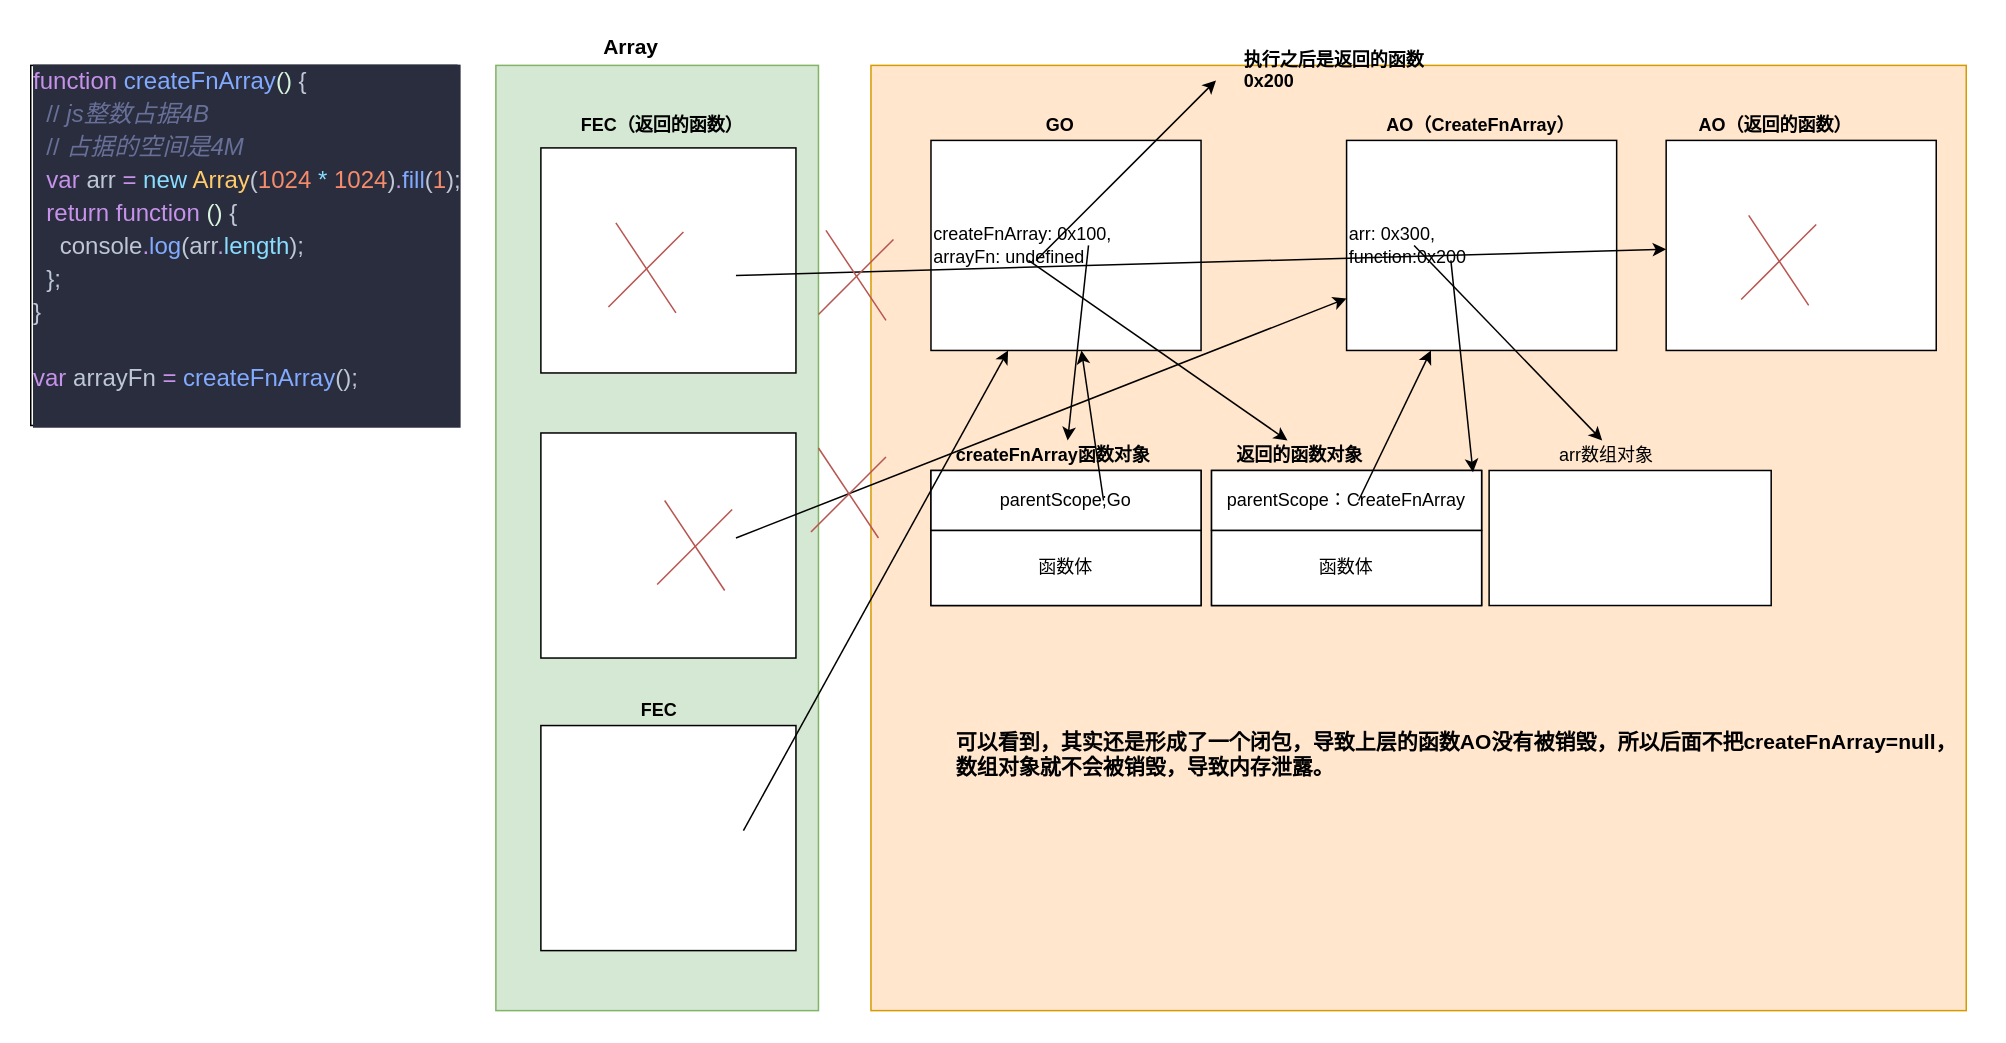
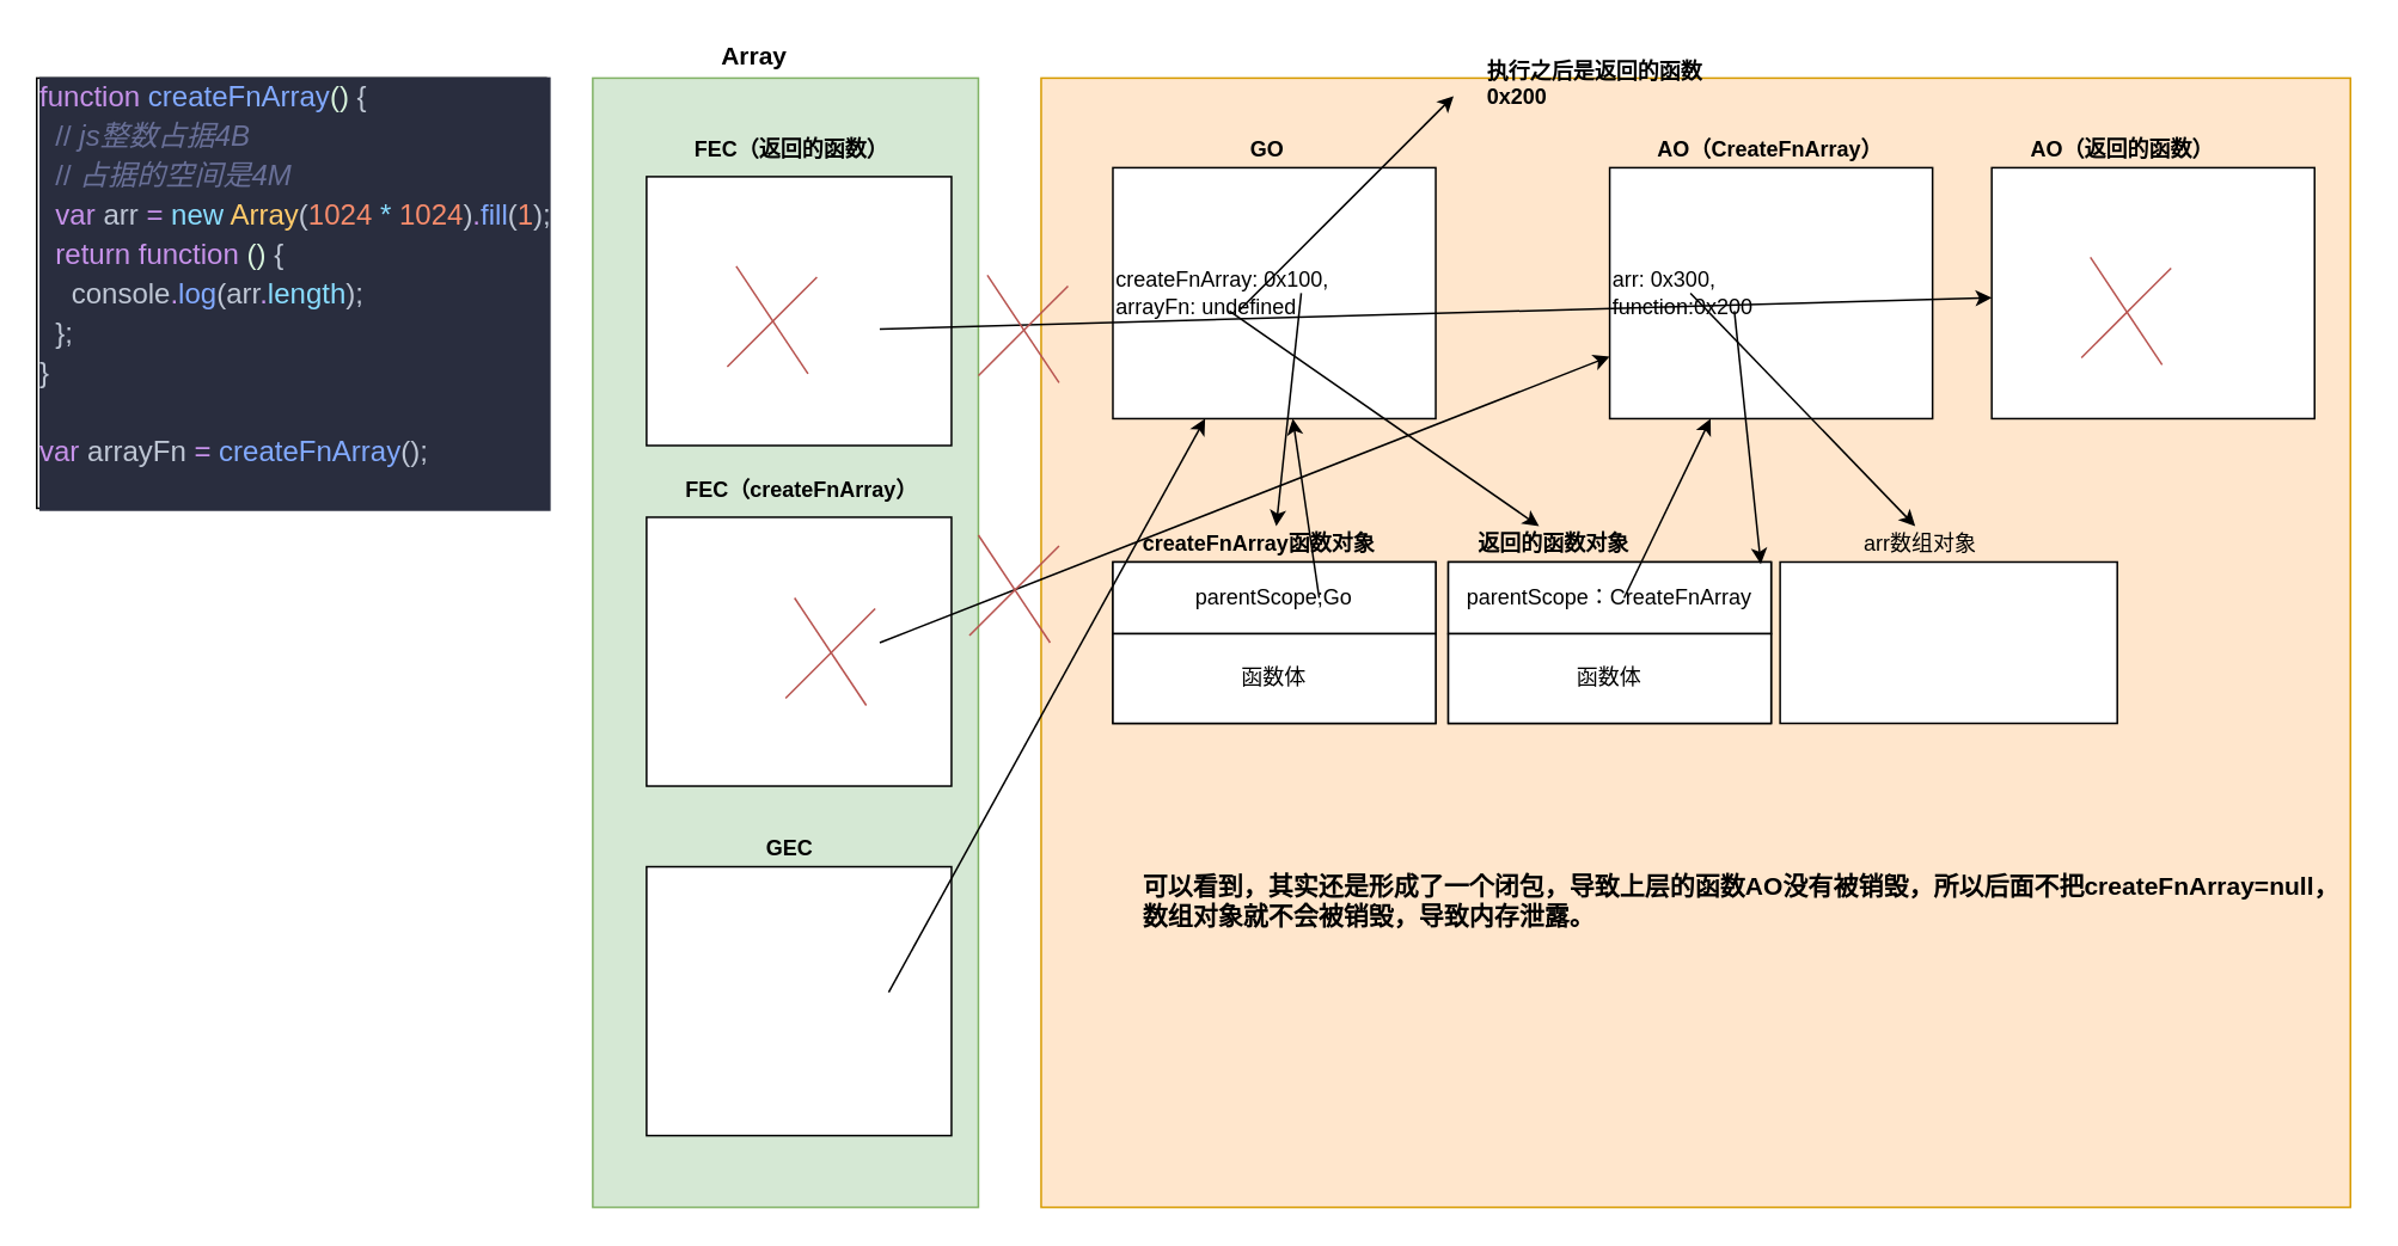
+ <mxCell id="30" value="&lt;b&gt;FEC（createFnArray）&lt;/b&gt;" style="text;html=1;resizable=0;points=[];autosize=1;align=left;verticalAlign=top;spacingTop=-4;" parent="1" vertex="1"><mxGeometry x="380" y="263" width="150" height="20" as="geometry" /></mxCell>
- <mxCell id="28" value="&lt;b&gt;FEC&lt;/b&gt;" style="text;html=1;resizable=0;points=[];autosize=1;align=left;verticalAlign=top;spacingTop=-4;" parent="1" vertex="1"><mxGeometry x="425" y="463" width="40" height="20" as="geometry" /></mxCell>
+ <mxCell id="28" value="&lt;b&gt;GEC&lt;/b&gt;" style="text;html=1;resizable=0;points=[];autosize=1;align=left;verticalAlign=top;spacingTop=-4;" parent="1" vertex="1"><mxGeometry x="425" y="463" width="40" height="20" as="geometry" /></mxCell>
